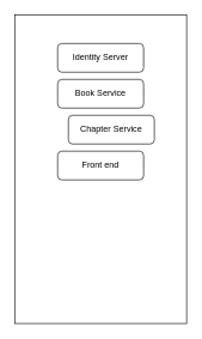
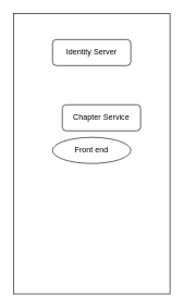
- <mxCell id="3" value="Book Service" style="rounded=1;whiteSpace=wrap;html=1;" vertex="1" parent="1"><mxGeometry x="80" y="110" width="120" height="40" as="geometry" /></mxCell>
- <mxCell id="5" value="Front end" style="rounded=1;whiteSpace=wrap;html=1;" vertex="1" parent="1"><mxGeometry x="80" y="210" width="120" height="40" as="geometry" /></mxCell>
+ <mxCell id="5" value="Front end" style="ellipse;whiteSpace=wrap;html=1;" vertex="1" parent="1"><mxGeometry x="80" y="210" width="120" height="40" as="geometry" /></mxCell>
